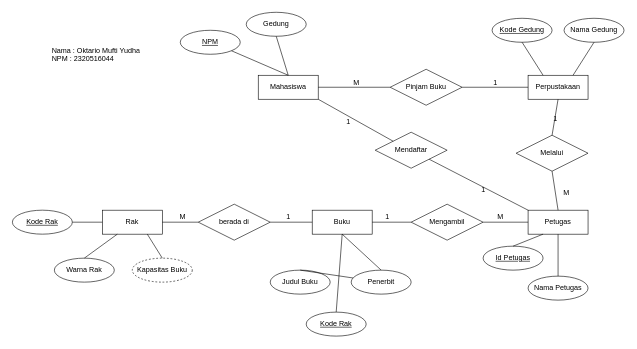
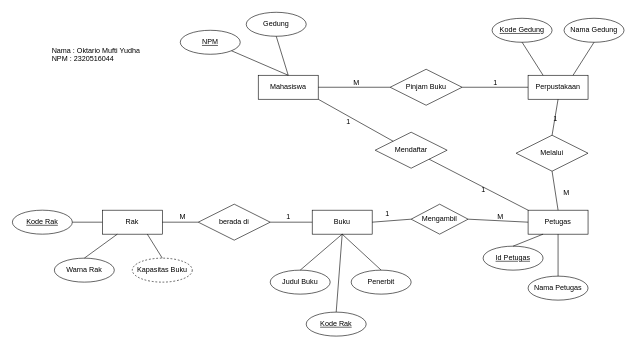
- <mxCell id="20" value="Mengambil" style="shape=rhombus;perimeter=rhombusPerimeter;whiteSpace=wrap;html=1;align=center;" parent="1" vertex="1"><mxGeometry x="685" y="340" width="120" height="60" as="geometry" /></mxCell>
+ <mxCell id="20" value="Mengambil" style="shape=rhombus;perimeter=rhombusPerimeter;whiteSpace=wrap;html=1;align=center;" parent="1" vertex="1"><mxGeometry x="685" y="340" width="95" height="50" as="geometry" /></mxCell>
- <mxCell id="25" value="" style="endArrow=none;html=1;rounded=0;exitX=0.5;exitY=0;exitDx=0;exitDy=0;" parent="1" source="21" target="22" edge="1"><mxGeometry relative="1" as="geometry"><mxPoint x="670" y="260" as="sourcePoint" /><mxPoint x="830" y="260" as="targetPoint" /></mxGeometry></mxCell>
+ <mxCell id="25" value="" style="endArrow=none;html=1;rounded=0;exitX=0.5;exitY=0;exitDx=0;exitDy=0;entryX=0.5;entryY=1;entryDx=0;entryDy=0;" parent="1" source="21" target="19" edge="1"><mxGeometry relative="1" as="geometry"><mxPoint x="670" y="260" as="sourcePoint" /><mxPoint x="830" y="260" as="targetPoint" /></mxGeometry></mxCell>
